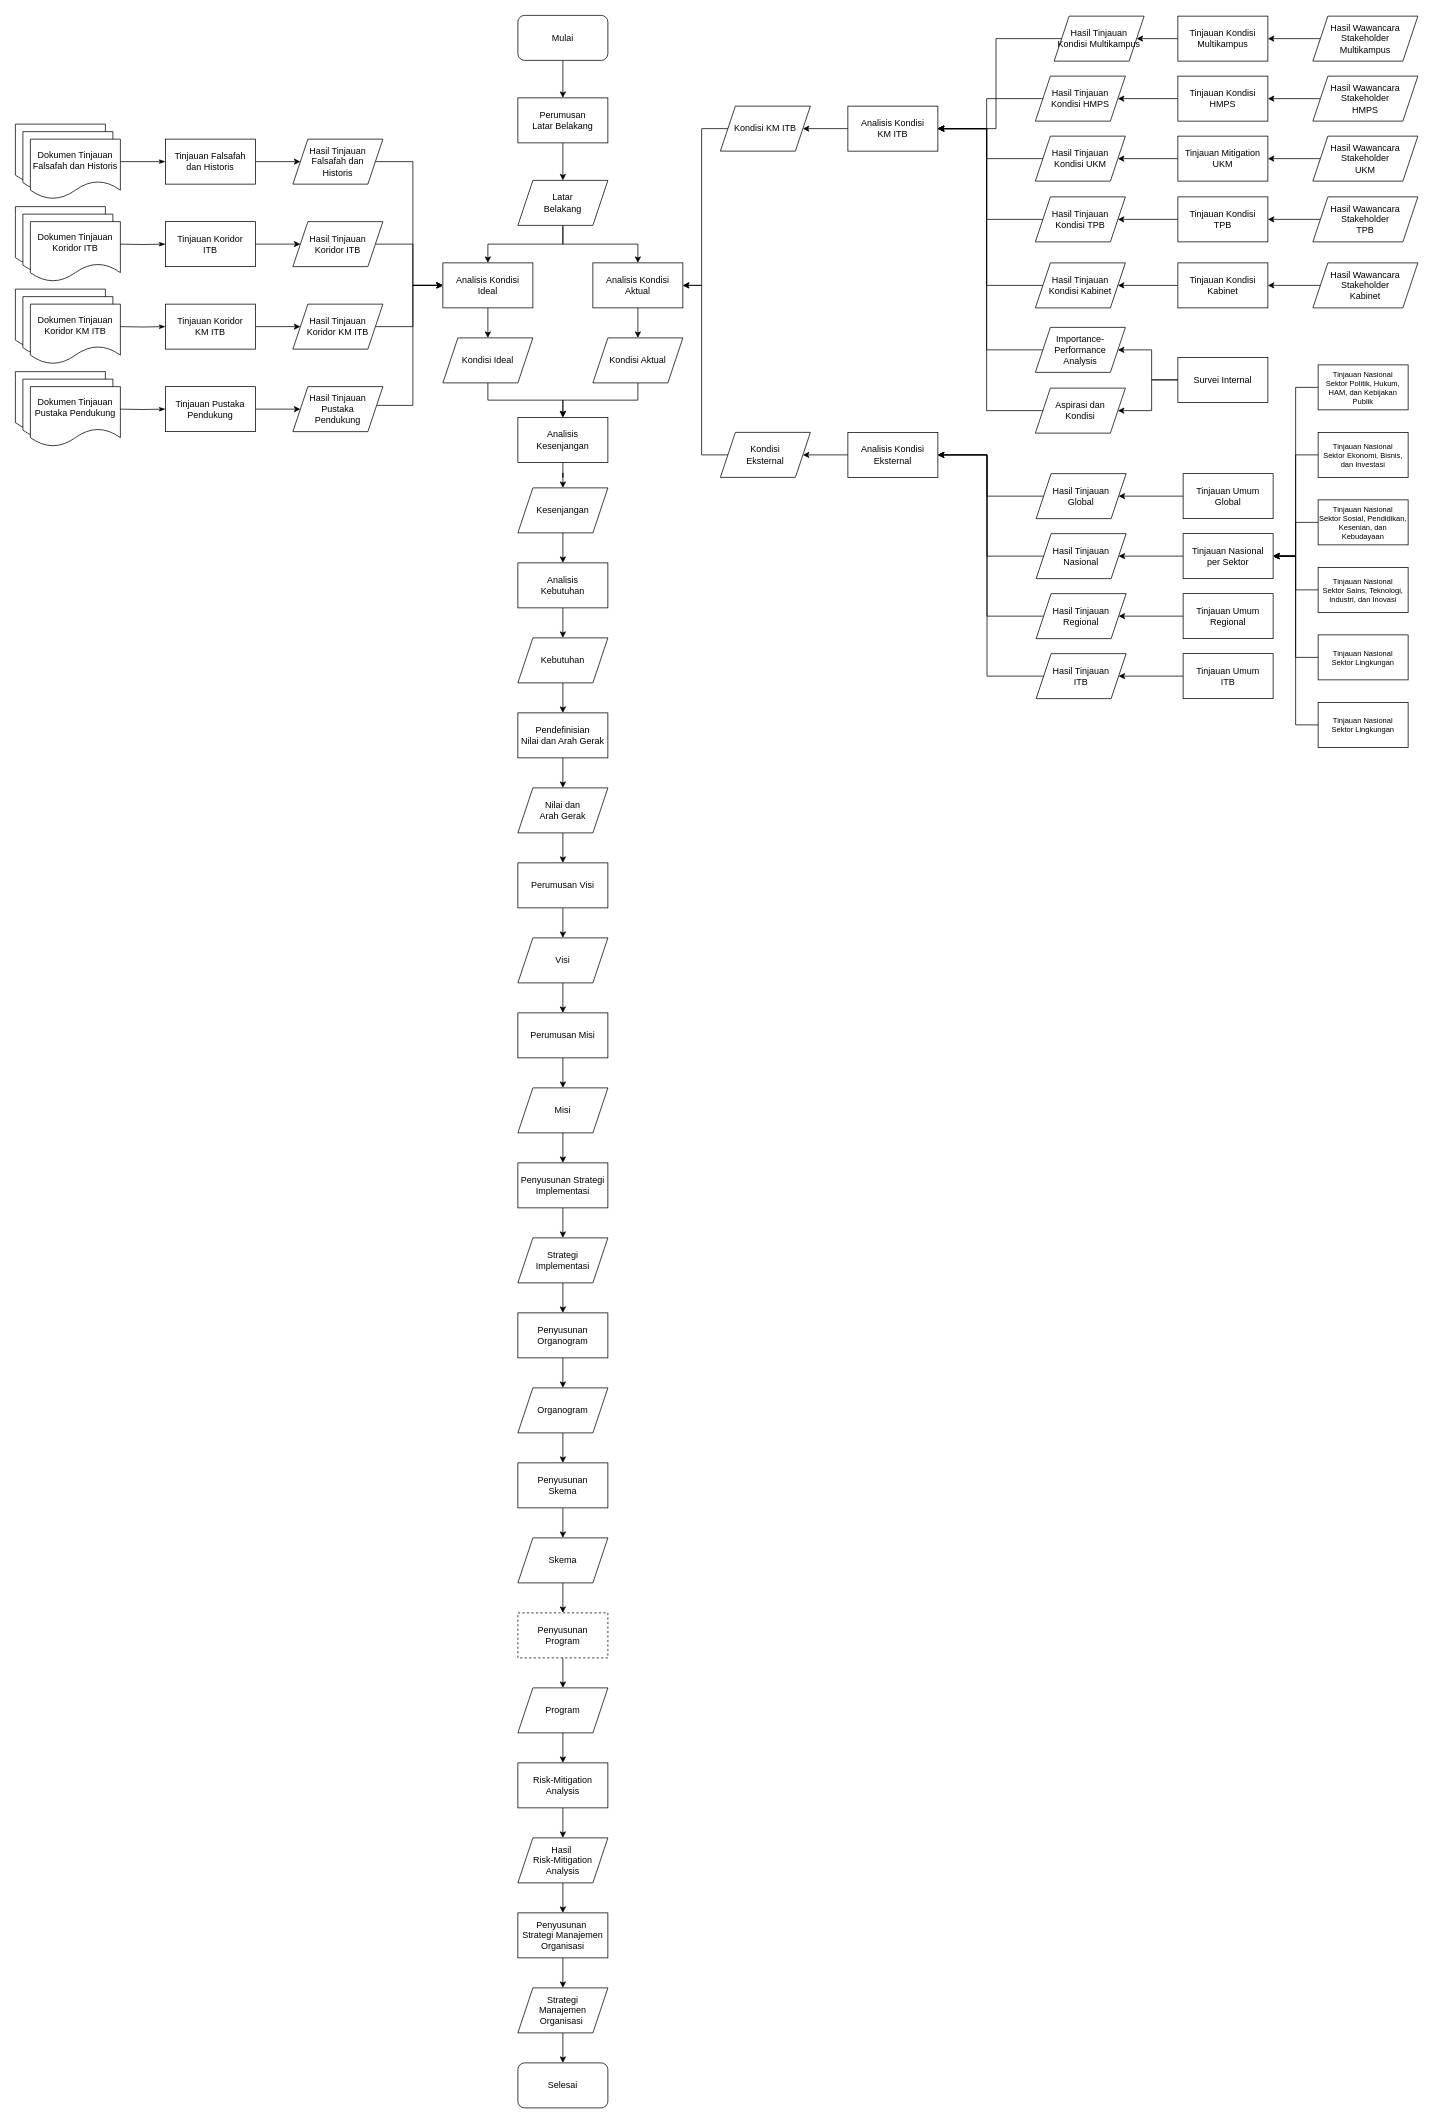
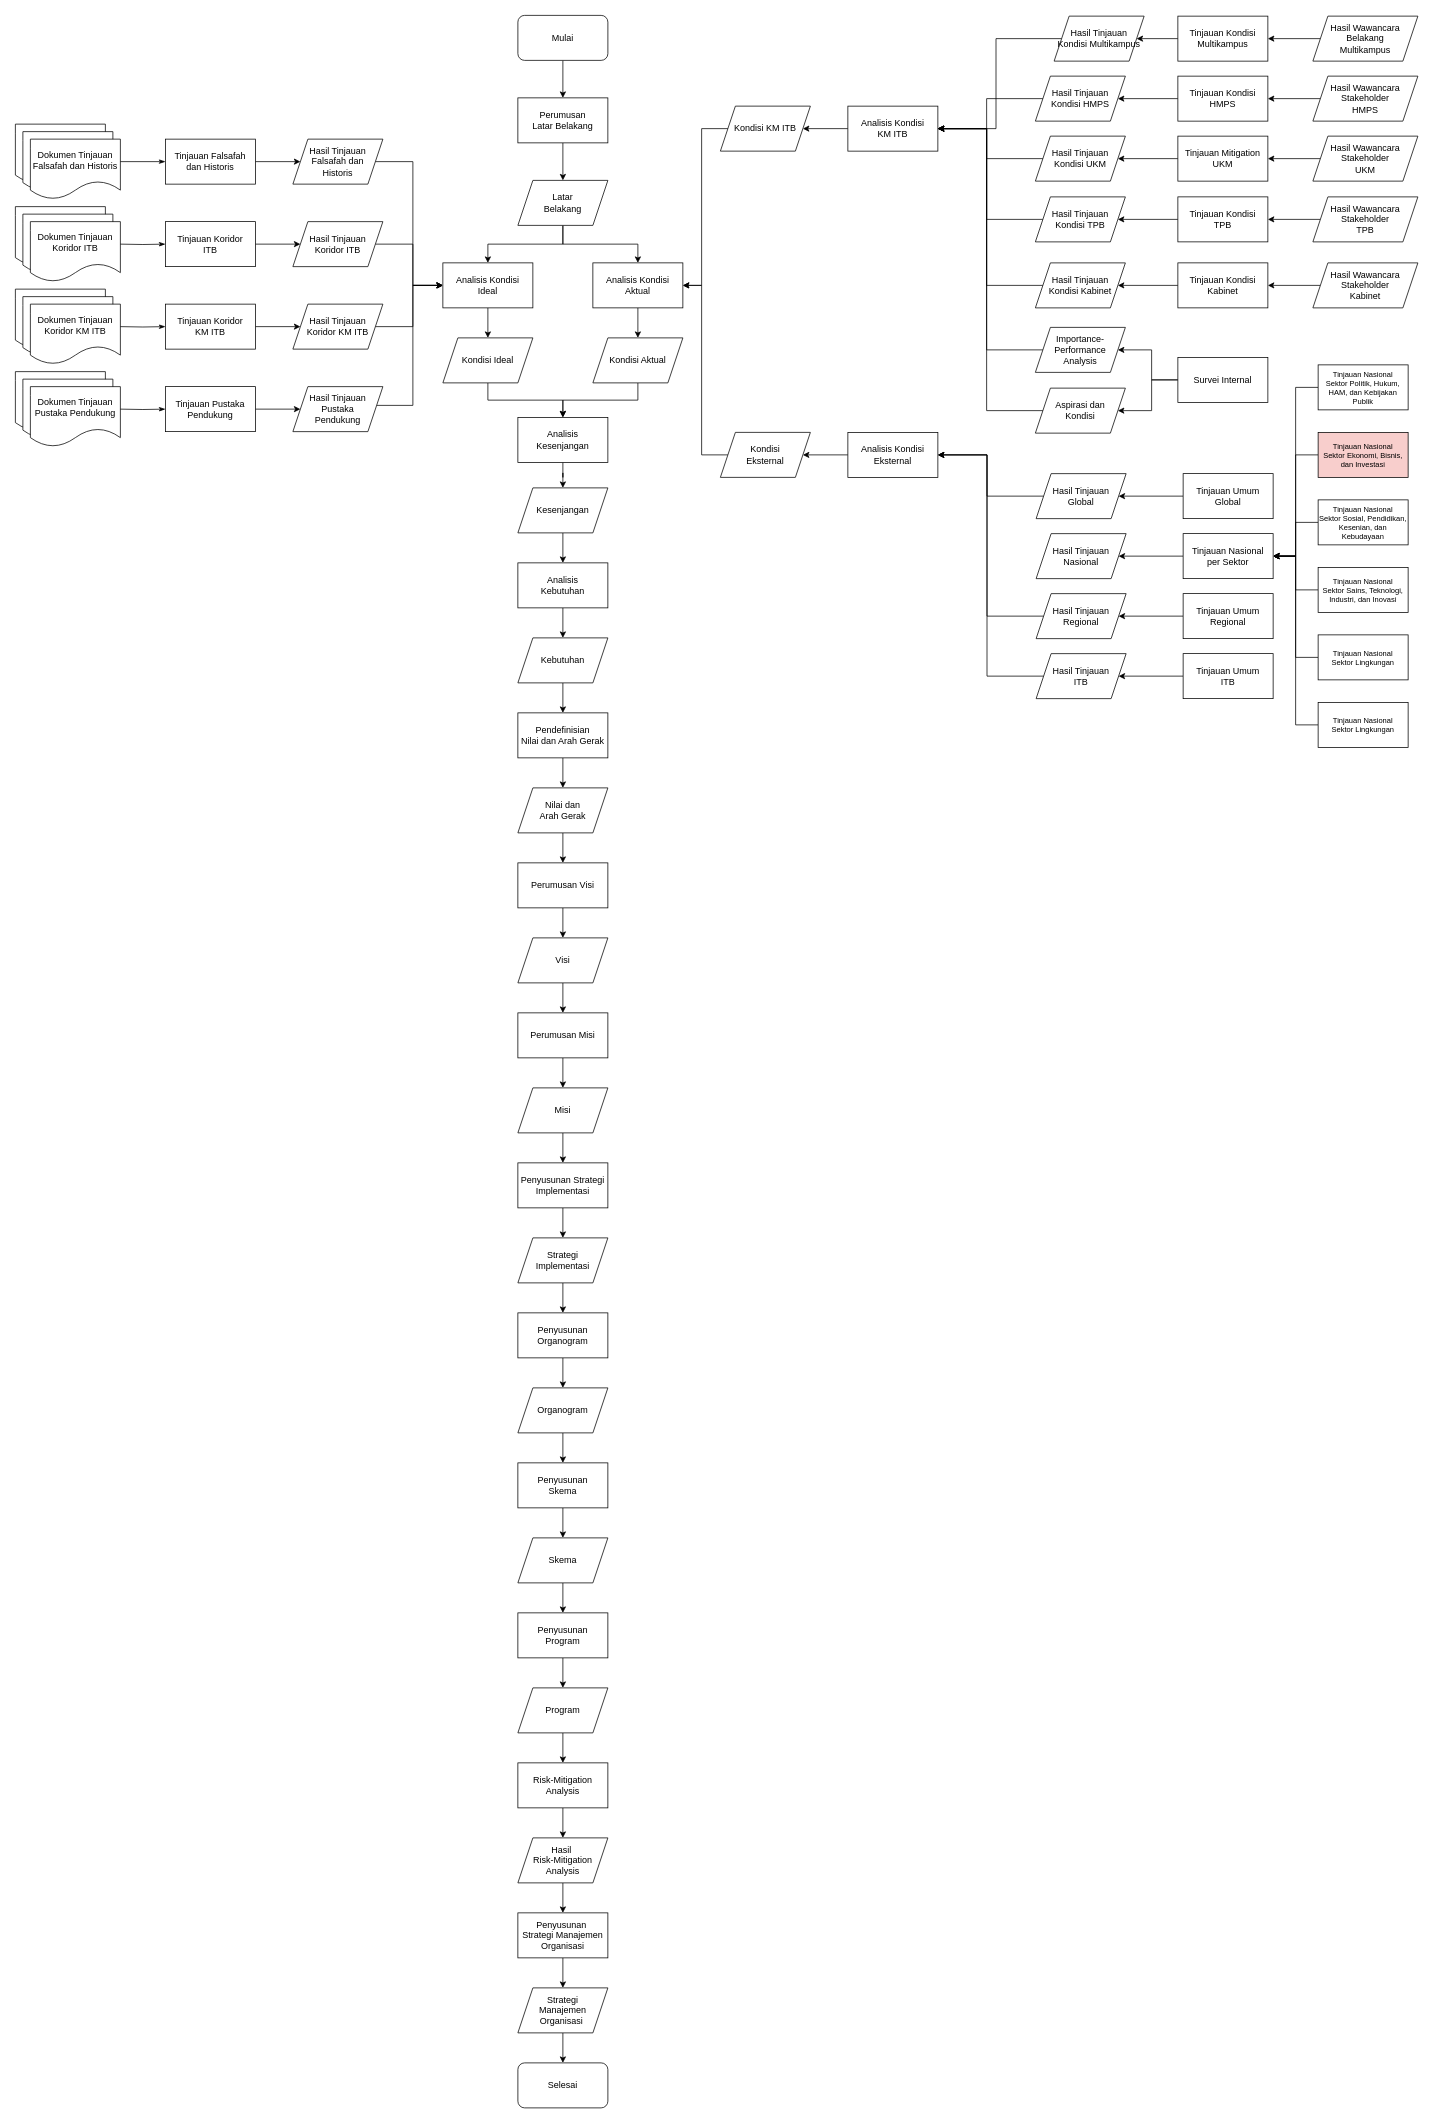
- <mxCell id="69" value="Hasil Wawancara&lt;div&gt;Stakeholder&lt;/div&gt;&lt;div&gt;Multikampus&lt;/div&gt;" style="shape=parallelogram;perimeter=parallelogramPerimeter;whiteSpace=wrap;html=1;fixedSize=1;" vertex="1" parent="1"><mxGeometry x="1750" y="21" width="140" height="60" as="geometry" /></mxCell>
+ <mxCell id="69" value="Hasil Wawancara&lt;div&gt;Belakang&lt;/div&gt;&lt;div&gt;Multikampus&lt;/div&gt;" style="shape=parallelogram;perimeter=parallelogramPerimeter;whiteSpace=wrap;html=1;fixedSize=1;" vertex="1" parent="1"><mxGeometry x="1750" y="21" width="140" height="60" as="geometry" /></mxCell>
- <mxCell id="93" value="Tinjauan Nasional&lt;div&gt;Sektor Ekonomi, Bisnis, dan Investasi&lt;/div&gt;" style="rounded=0;whiteSpace=wrap;html=1;fontSize=10;" vertex="1" parent="1"><mxGeometry x="1757" y="576" width="120" height="60" as="geometry" /></mxCell>
+ <mxCell id="93" value="Tinjauan Nasional&lt;div&gt;Sektor Ekonomi, Bisnis, dan Investasi&lt;/div&gt;" style="rounded=0;whiteSpace=wrap;html=1;fontSize=10;fillColor=#f8cecc;" vertex="1" parent="1"><mxGeometry x="1757" y="576" width="120" height="60" as="geometry" /></mxCell>
- <mxCell id="110" style="edgeStyle=orthogonalEdgeStyle;rounded=0;orthogonalLoop=1;jettySize=auto;html=1;entryX=1;entryY=0.5;entryDx=0;entryDy=0;" edge="1" parent="1" source="111" target="52"><mxGeometry relative="1" as="geometry" /></mxCell>
- <mxCell id="155" value="Penyusunan&lt;div&gt;Program&lt;/div&gt;" style="rounded=0;whiteSpace=wrap;html=1;dashed=1;" vertex="1" parent="1"><mxGeometry x="690" y="2150" width="120" height="60" as="geometry" /></mxCell>
+ <mxCell id="155" value="Penyusunan&lt;div&gt;Program&lt;/div&gt;" style="rounded=0;whiteSpace=wrap;html=1;" vertex="1" parent="1"><mxGeometry x="690" y="2150" width="120" height="60" as="geometry" /></mxCell>
